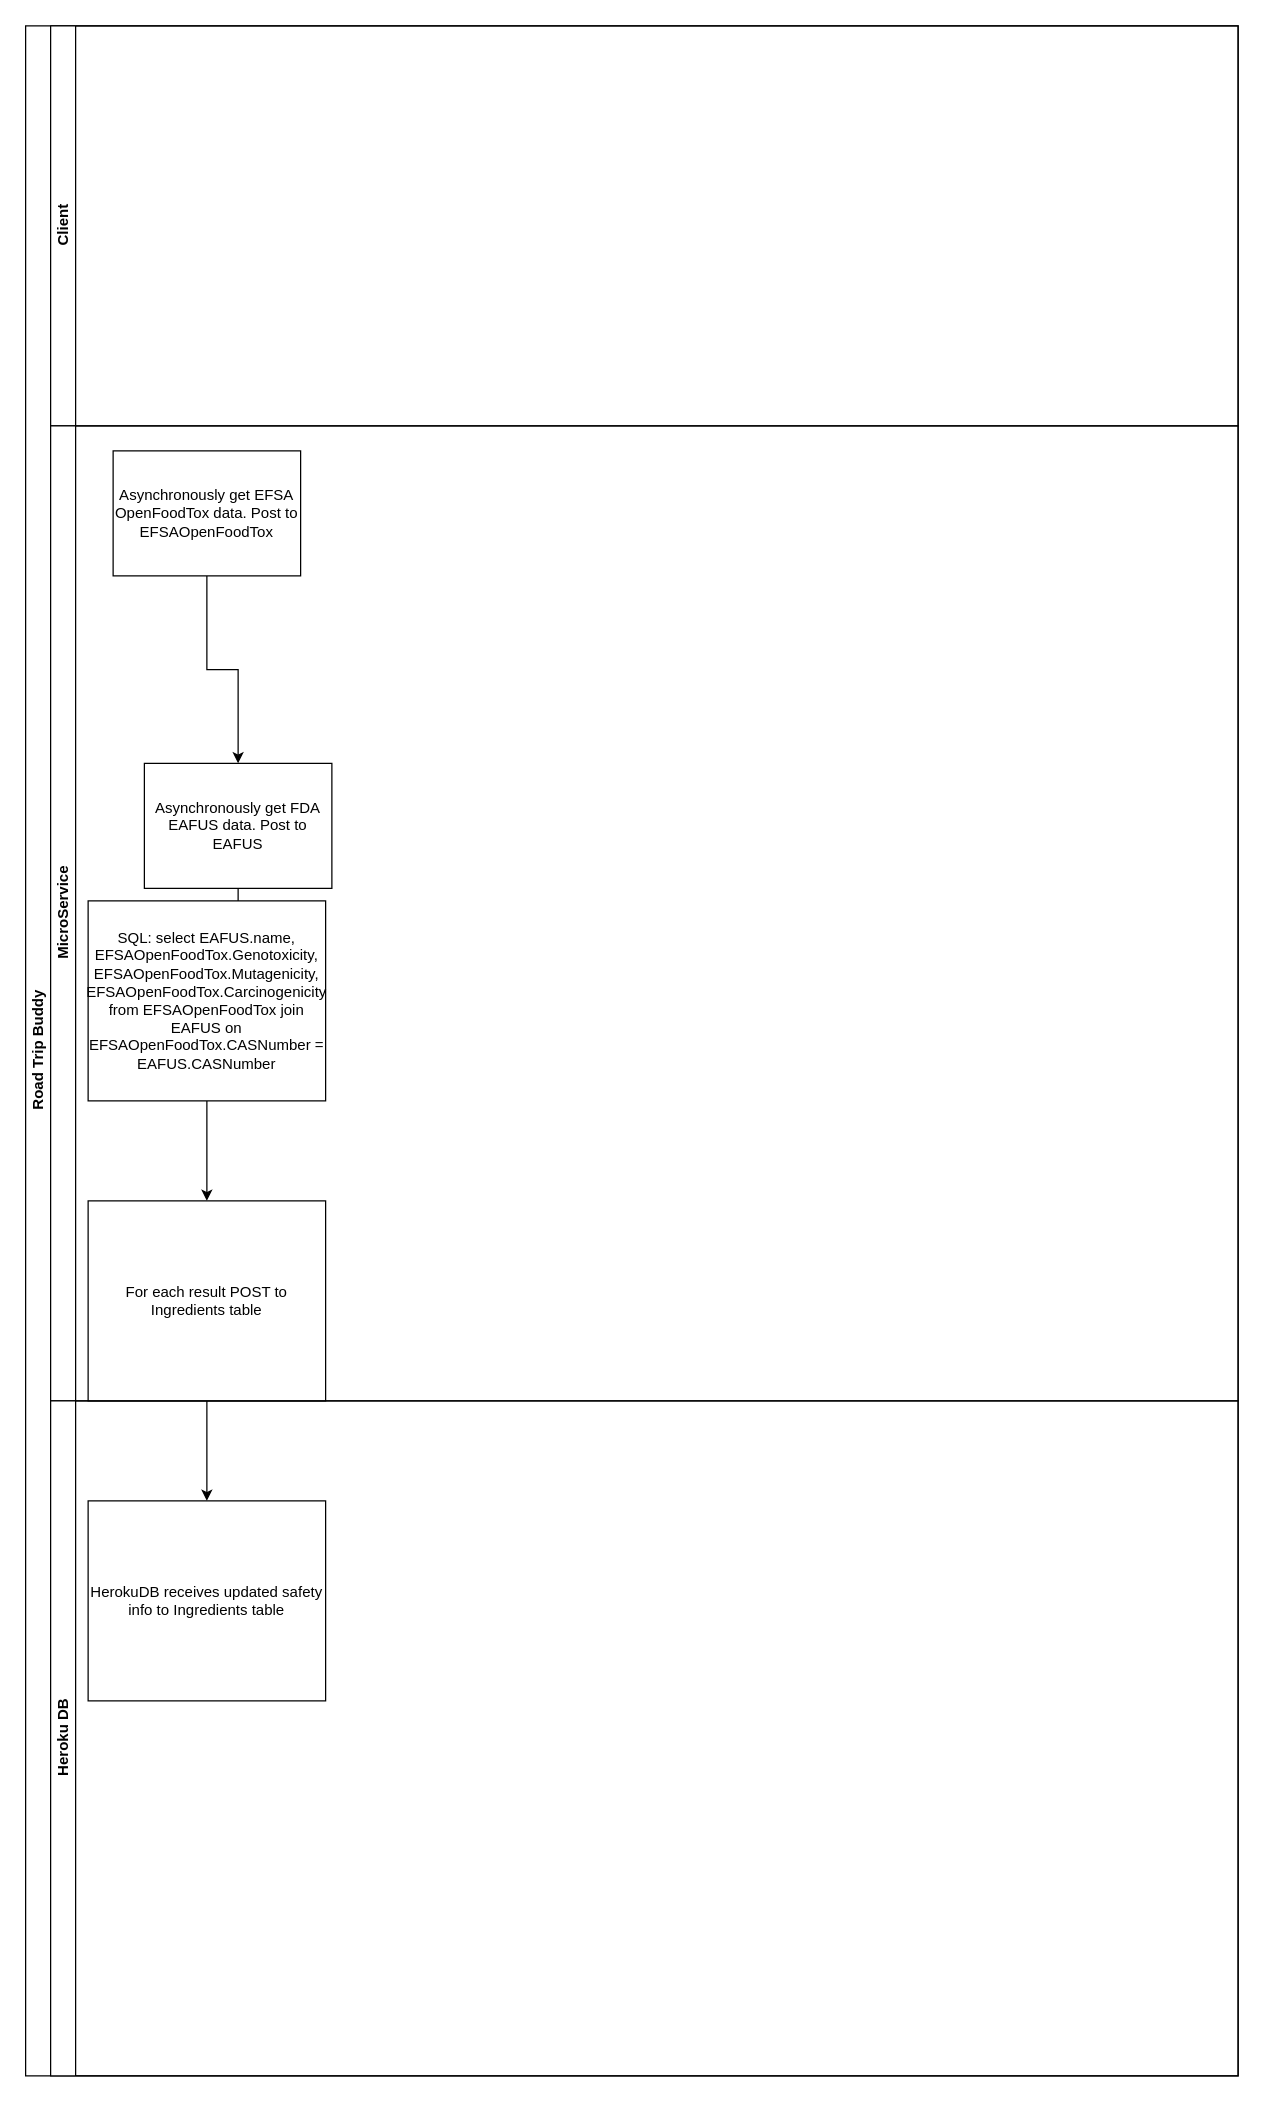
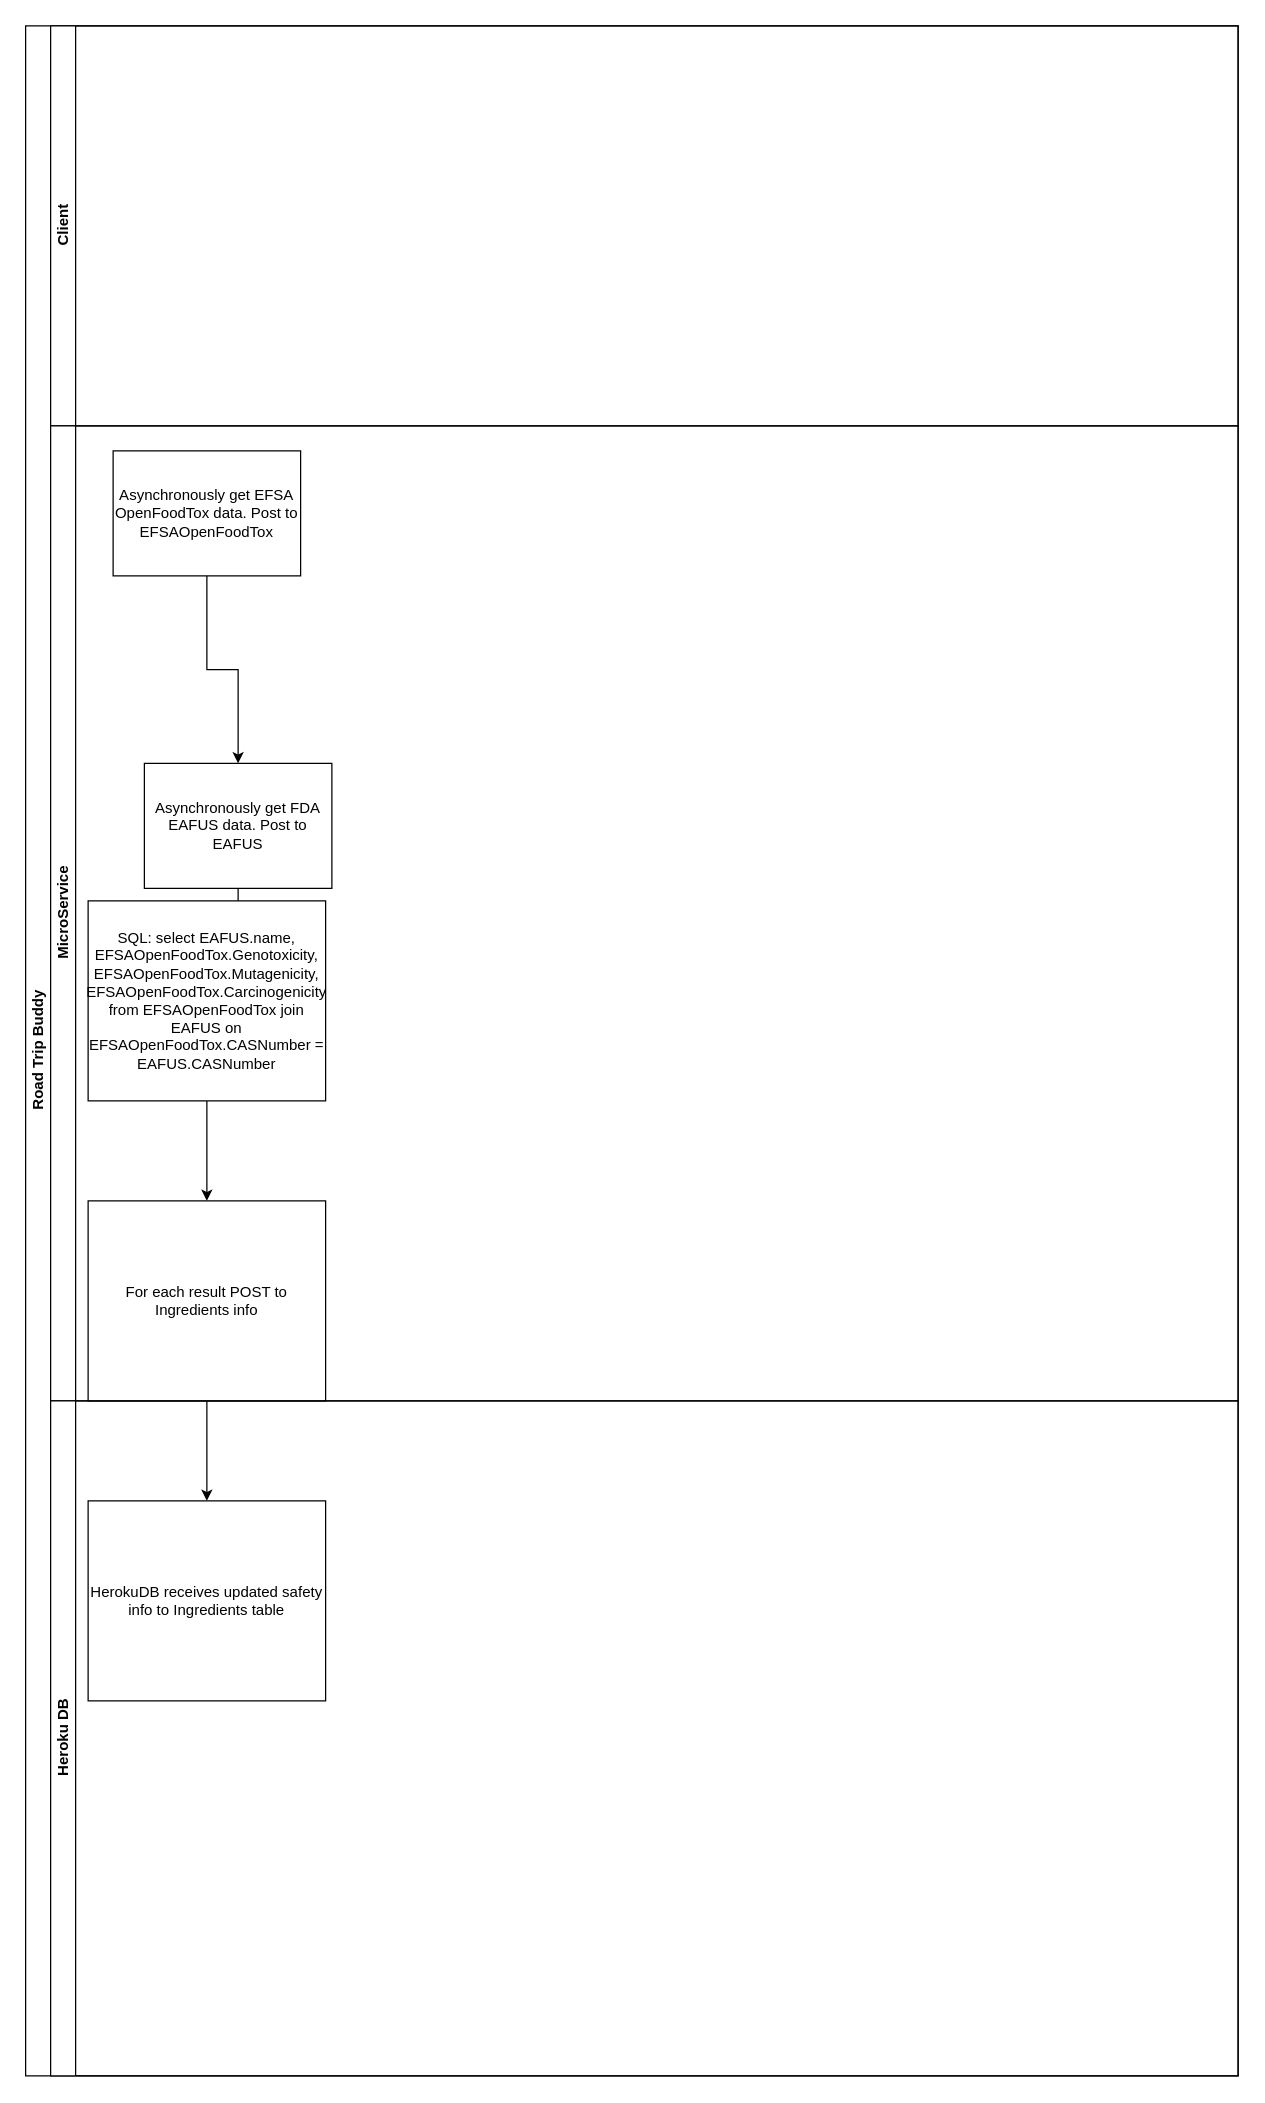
- <mxCell id="11" value="For each result POST to Ingredients table" style="rounded=0;whiteSpace=wrap;html=1;" vertex="1" parent="4"><mxGeometry x="30" y="620" width="190" height="160" as="geometry" /></mxCell>
+ <mxCell id="11" value="For each result POST to Ingredients info" style="rounded=0;whiteSpace=wrap;html=1;" vertex="1" parent="4"><mxGeometry x="30" y="620" width="190" height="160" as="geometry" /></mxCell>
